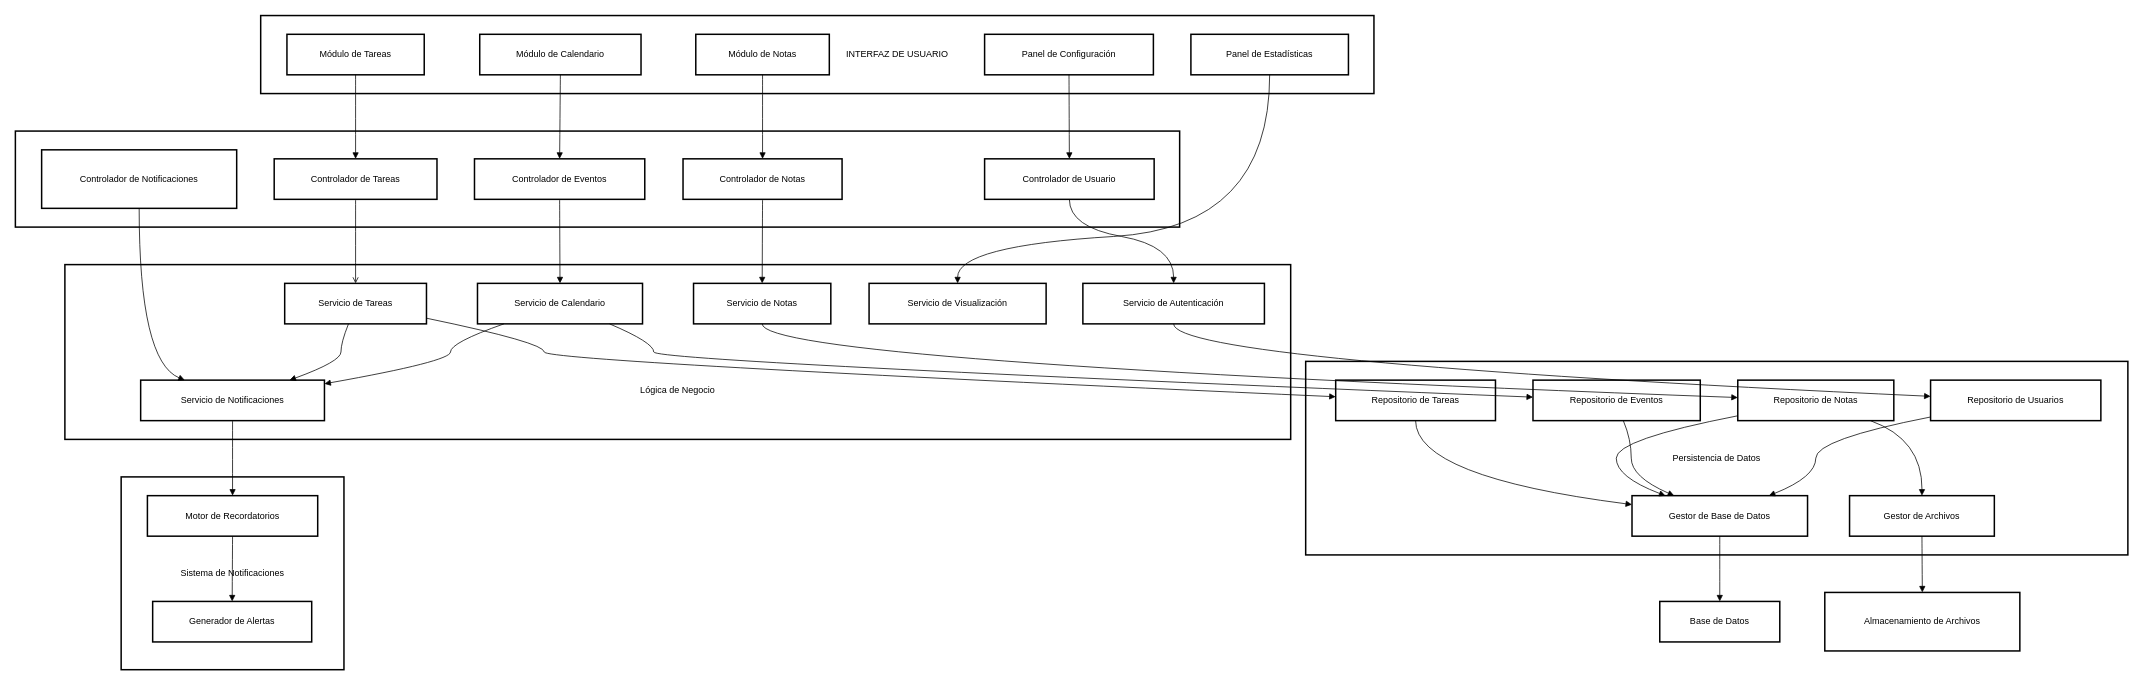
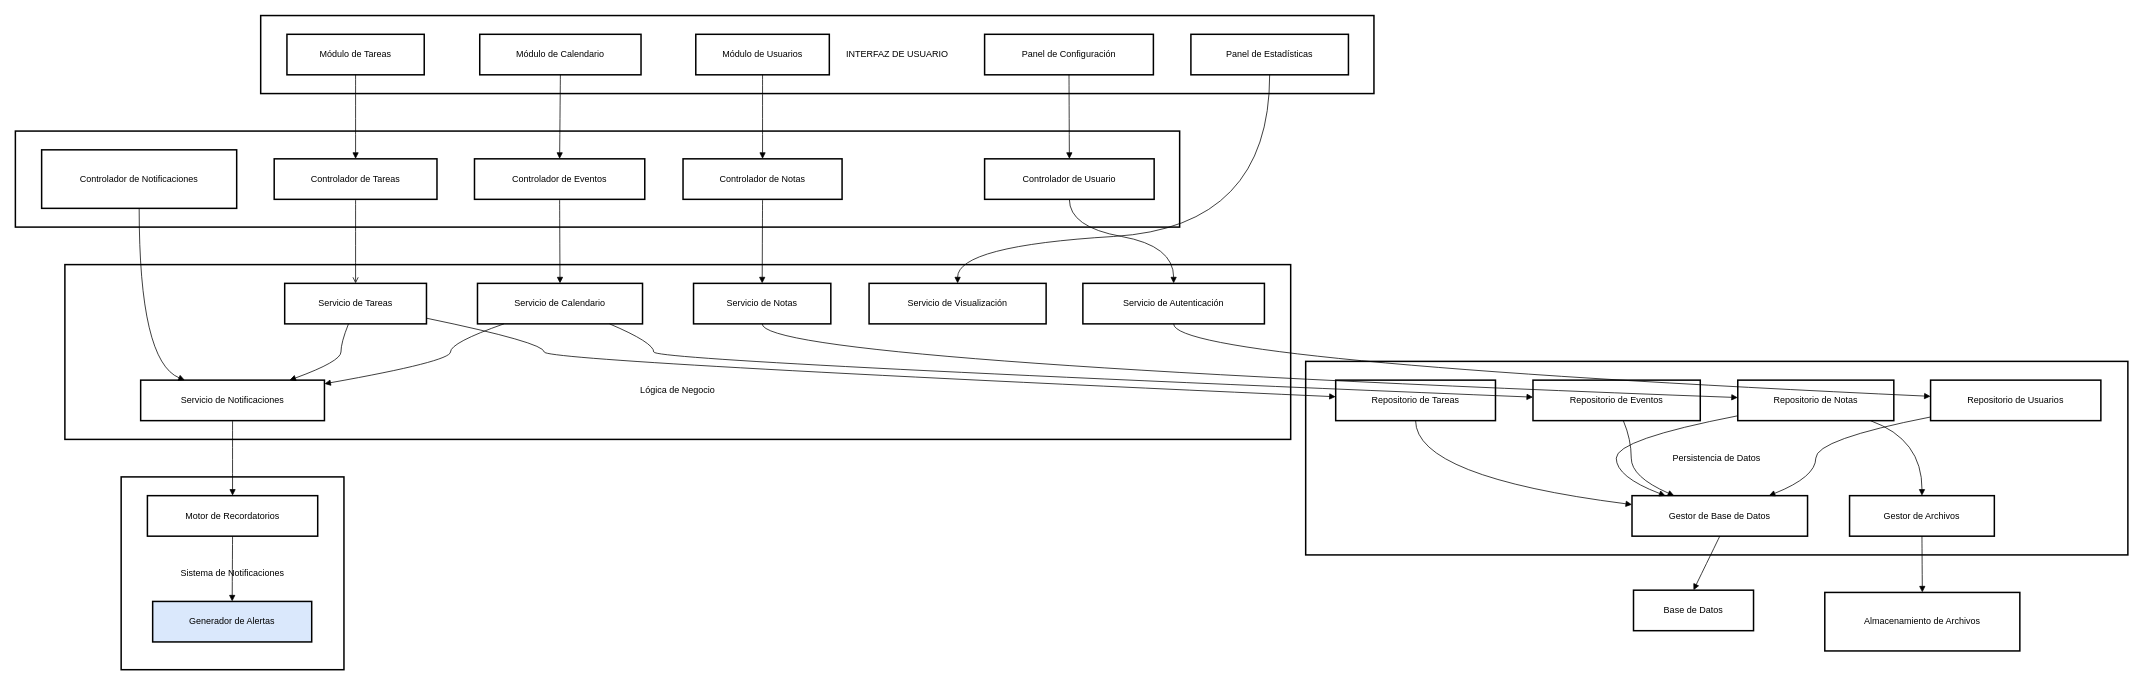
- <mxCell id="8" value="Módulo de Notas" style="whiteSpace=wrap;strokeWidth=2;" vertex="1" parent="1"><mxGeometry x="927" y="45" width="178" height="54" as="geometry" /></mxCell>
+ <mxCell id="8" value="Módulo de Usuarios" style="whiteSpace=wrap;strokeWidth=2;" vertex="1" parent="1"><mxGeometry x="927" y="45" width="178" height="54" as="geometry" /></mxCell>
- <mxCell id="30" value="Generador de Alertas" style="whiteSpace=wrap;strokeWidth=2;" vertex="1" parent="1"><mxGeometry x="203" y="801" width="212" height="54" as="geometry" /></mxCell>
+ <mxCell id="30" value="Generador de Alertas" style="whiteSpace=wrap;strokeWidth=2;fillColor=#dae8fc;" vertex="1" parent="1"><mxGeometry x="203" y="801" width="212" height="54" as="geometry" /></mxCell>
- <mxCell id="31" value="Base de Datos" style="whiteSpace=wrap;strokeWidth=2;" vertex="1" parent="1"><mxGeometry x="2212" y="801" width="160" height="54" as="geometry" /></mxCell>
+ <mxCell id="31" value="Base de Datos" style="whiteSpace=wrap;strokeWidth=2;" vertex="1" parent="1"><mxGeometry x="2177" y="786" width="160" height="54" as="geometry" /></mxCell>
